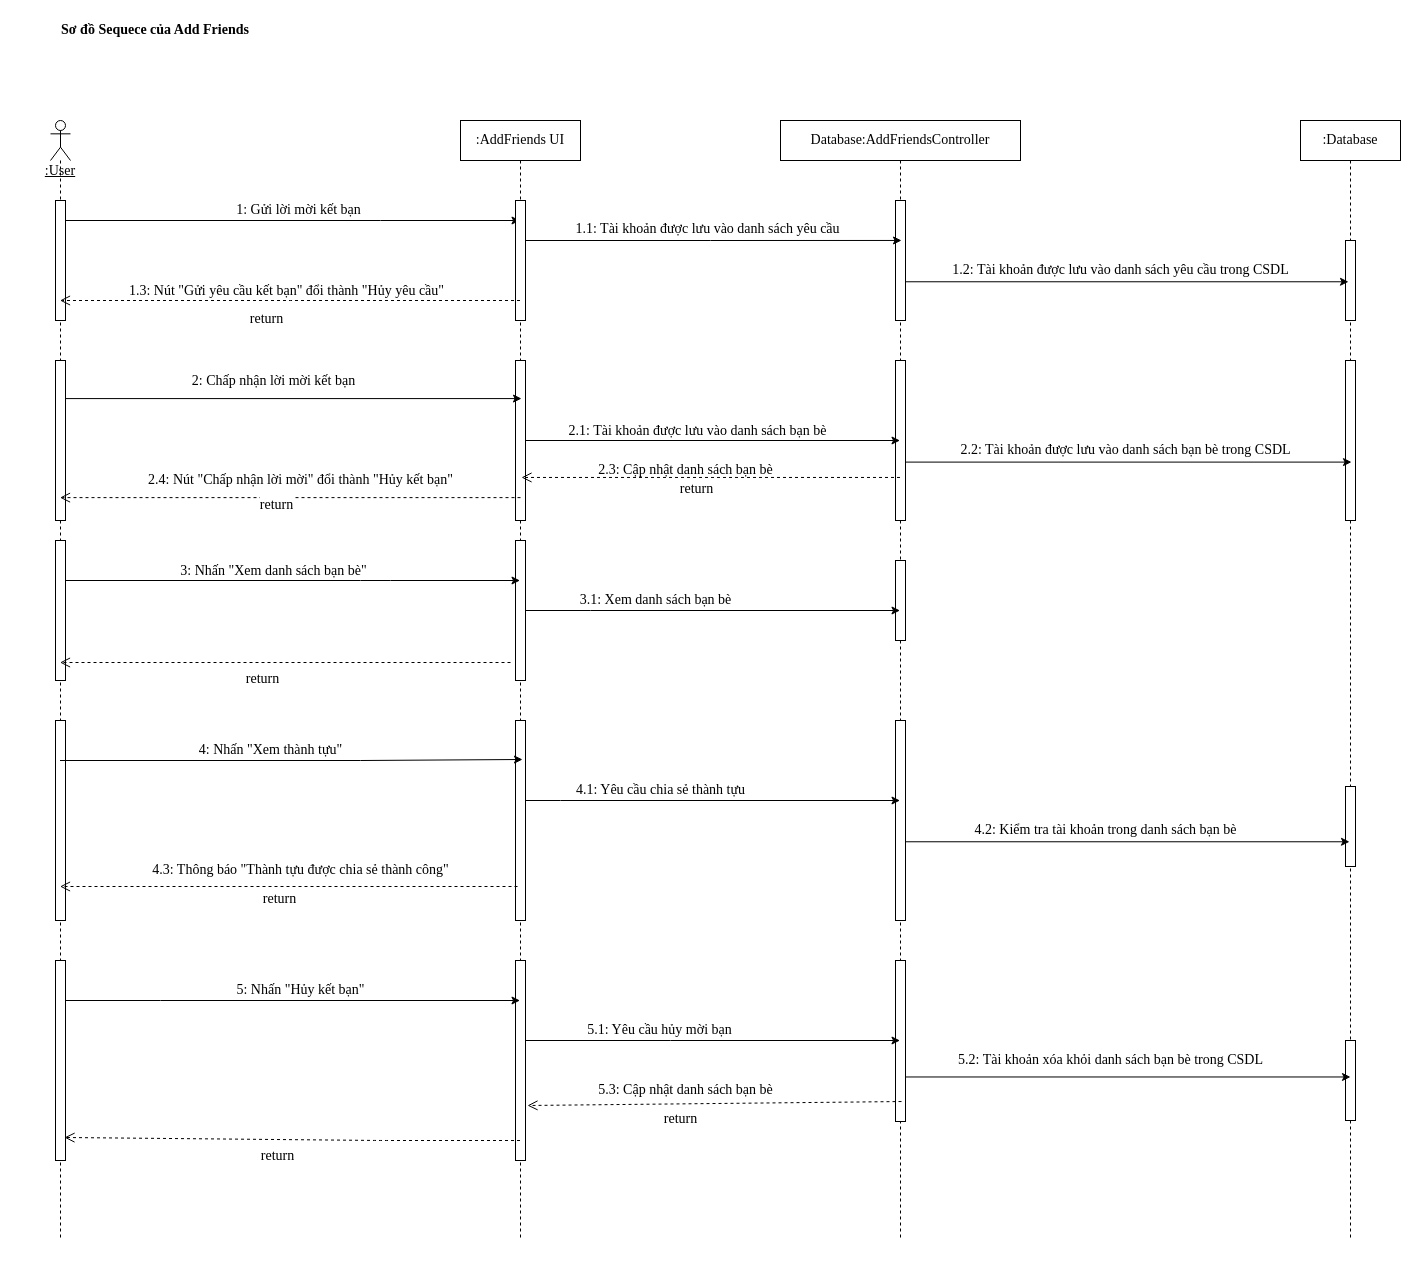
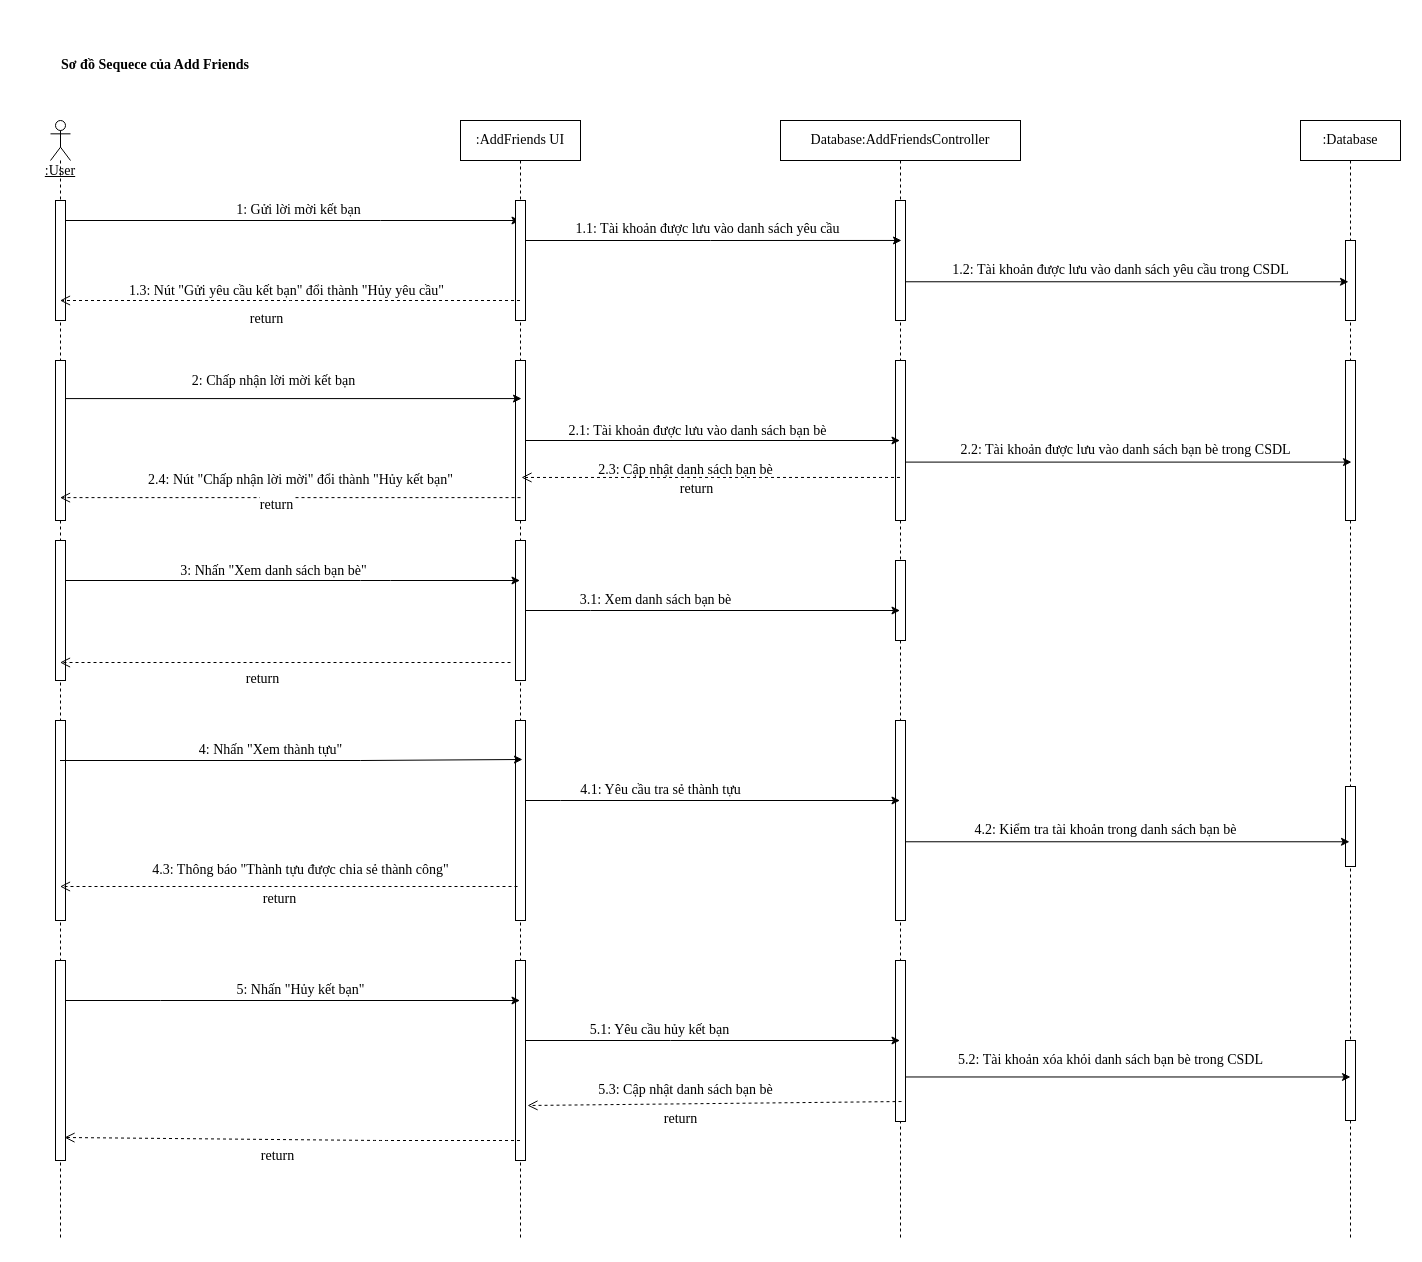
- <mxCell id="24" value="&lt;b style=&quot;font-size: 14px;&quot;&gt;Sơ đồ Sequece của Add Friends&lt;/b&gt;" style="text;html=1;strokeColor=none;fillColor=none;align=center;verticalAlign=middle;whiteSpace=wrap;rounded=0;fontSize=14;fontFamily=Verdana;" parent="1" vertex="1"><mxGeometry y="20" width="270" height="20" as="geometry" x="20" /></mxCell>
+ <mxCell id="24" value="&lt;b style=&quot;font-size: 14px;&quot;&gt;Sơ đồ Sequece của Add Friends&lt;/b&gt;" style="text;html=1;strokeColor=none;fillColor=none;align=center;verticalAlign=middle;whiteSpace=wrap;rounded=0;fontSize=14;fontFamily=Verdana;" parent="1" vertex="1"><mxGeometry x="20" y="55" width="270" height="20" as="geometry" /></mxCell>
- <mxCell id="41" value="4.1: Yêu cầu chia sẻ thành tựu" style="text;html=1;align=center;verticalAlign=middle;resizable=0;points=[];autosize=1;fontSize=14;fontFamily=Verdana;" parent="1" vertex="1"><mxGeometry x="545" y="780" width="230" height="20" as="geometry" /></mxCell>
+ <mxCell id="41" value="4.1: Yêu cầu tra sẻ thành tựu" style="text;html=1;align=center;verticalAlign=middle;resizable=0;points=[];autosize=1;fontSize=14;fontFamily=Verdana;" parent="1" vertex="1"><mxGeometry x="545" y="780" width="230" height="20" as="geometry" /></mxCell>
- <mxCell id="48" value="5.1: Yêu cầu hủy mời bạn" style="text;html=1;align=center;verticalAlign=middle;resizable=0;points=[];autosize=1;fontSize=14;fontFamily=Verdana;" parent="1" vertex="1"><mxGeometry x="564" y="1020" width="190" height="20" as="geometry" /></mxCell>
+ <mxCell id="48" value="5.1: Yêu cầu hủy kết bạn" style="text;html=1;align=center;verticalAlign=middle;resizable=0;points=[];autosize=1;fontSize=14;fontFamily=Verdana;" parent="1" vertex="1"><mxGeometry x="564" y="1020" width="190" height="20" as="geometry" /></mxCell>
